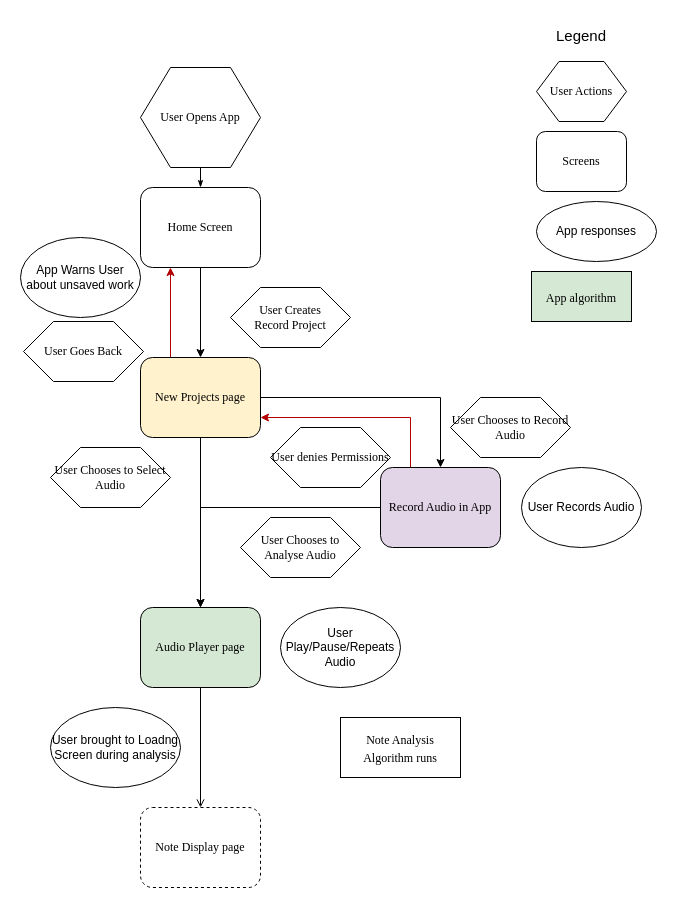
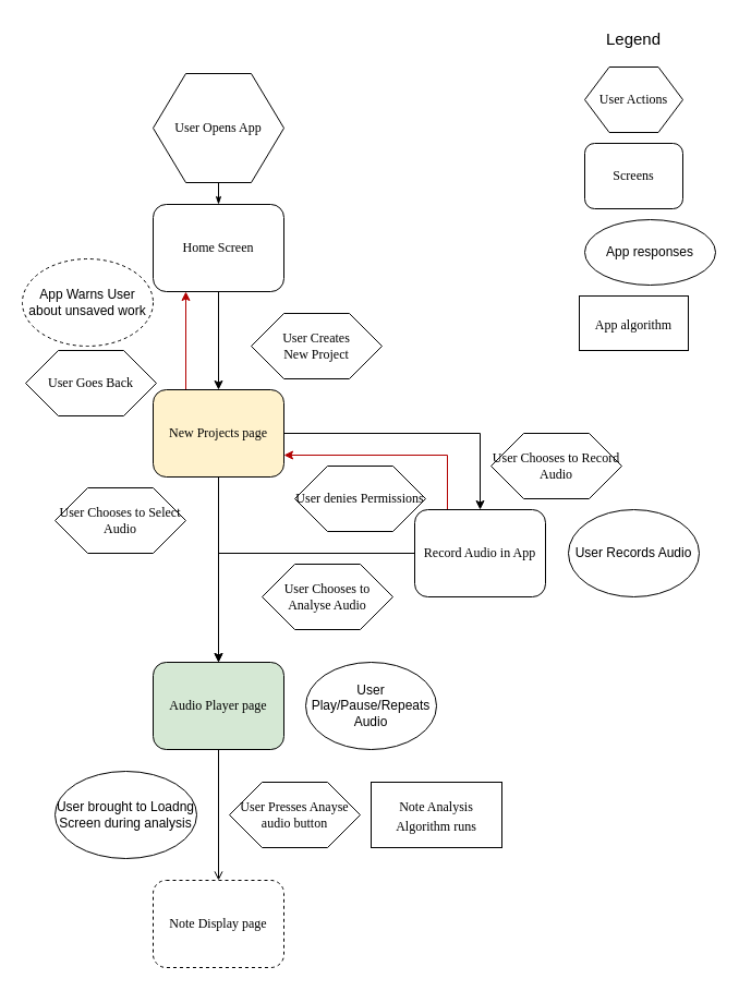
- <mxCell id="30" value="App Warns User about unsaved work" style="ellipse;whiteSpace=wrap;html=1;" parent="1" vertex="1"><mxGeometry x="20" y="237" width="120" height="80" as="geometry" /></mxCell>
+ <mxCell id="30" value="App Warns User about unsaved work" style="ellipse;whiteSpace=wrap;html=1;dashed=1;" parent="1" vertex="1"><mxGeometry x="20" y="237" width="120" height="80" as="geometry" /></mxCell>
- <mxCell id="32" value="&lt;font style=&quot;font-size: 12px;&quot;&gt;App algorithm&lt;br&gt;&lt;/font&gt;" style="rounded=0;whiteSpace=wrap;html=1;fontSize=15;fontFamily=Verdana;fillColor=#d5e8d4;" parent="1" vertex="1"><mxGeometry x="531" y="271" width="100" height="50" as="geometry" /></mxCell>
+ <mxCell id="32" value="&lt;font style=&quot;font-size: 12px;&quot;&gt;App algorithm&lt;br&gt;&lt;/font&gt;" style="rounded=0;whiteSpace=wrap;html=1;fontSize=15;fontFamily=Verdana;" parent="1" vertex="1"><mxGeometry x="531" y="271" width="100" height="50" as="geometry" /></mxCell>
- <mxCell id="6" value="&lt;div&gt;User Creates &lt;br&gt;&lt;/div&gt;&lt;div&gt;Record Project&lt;br&gt;&lt;/div&gt;" style="shape=hexagon;perimeter=hexagonPerimeter;whiteSpace=wrap;html=1;rounded=0;shadow=0;labelBackgroundColor=none;strokeWidth=1;fontFamily=Verdana;fontSize=12;align=center;" parent="1" vertex="1"><mxGeometry x="230" y="287" width="120" height="60" as="geometry" /></mxCell>
+ <mxCell id="6" value="&lt;div&gt;User Creates &lt;br&gt;&lt;/div&gt;&lt;div&gt;New Project&lt;br&gt;&lt;/div&gt;" style="shape=hexagon;perimeter=hexagonPerimeter;whiteSpace=wrap;html=1;rounded=0;shadow=0;labelBackgroundColor=none;strokeWidth=1;fontFamily=Verdana;fontSize=12;align=center;" parent="1" vertex="1"><mxGeometry x="230" y="287" width="120" height="60" as="geometry" /></mxCell>
- <mxCell id="13" value="Record Audio in App" style="rounded=1;whiteSpace=wrap;html=1;shadow=0;labelBackgroundColor=none;strokeWidth=1;fontFamily=Verdana;fontSize=12;align=center;fillColor=#e1d5e7;" parent="1" vertex="1"><mxGeometry x="380" y="467" width="120" height="80" as="geometry" /></mxCell>
+ <mxCell id="13" value="Record Audio in App" style="rounded=1;whiteSpace=wrap;html=1;shadow=0;labelBackgroundColor=none;strokeWidth=1;fontFamily=Verdana;fontSize=12;align=center;" parent="1" vertex="1"><mxGeometry x="380" y="467" width="120" height="80" as="geometry" /></mxCell>
+ <mxCell id="20" value="&lt;div&gt;User Presses Anayse audio button&lt;br&gt;&lt;/div&gt;" style="shape=hexagon;perimeter=hexagonPerimeter;whiteSpace=wrap;html=1;rounded=0;shadow=0;labelBackgroundColor=none;strokeWidth=1;fontFamily=Verdana;fontSize=12;align=center;" parent="1" vertex="1"><mxGeometry x="210" y="717" width="120" height="60" as="geometry" /></mxCell>
